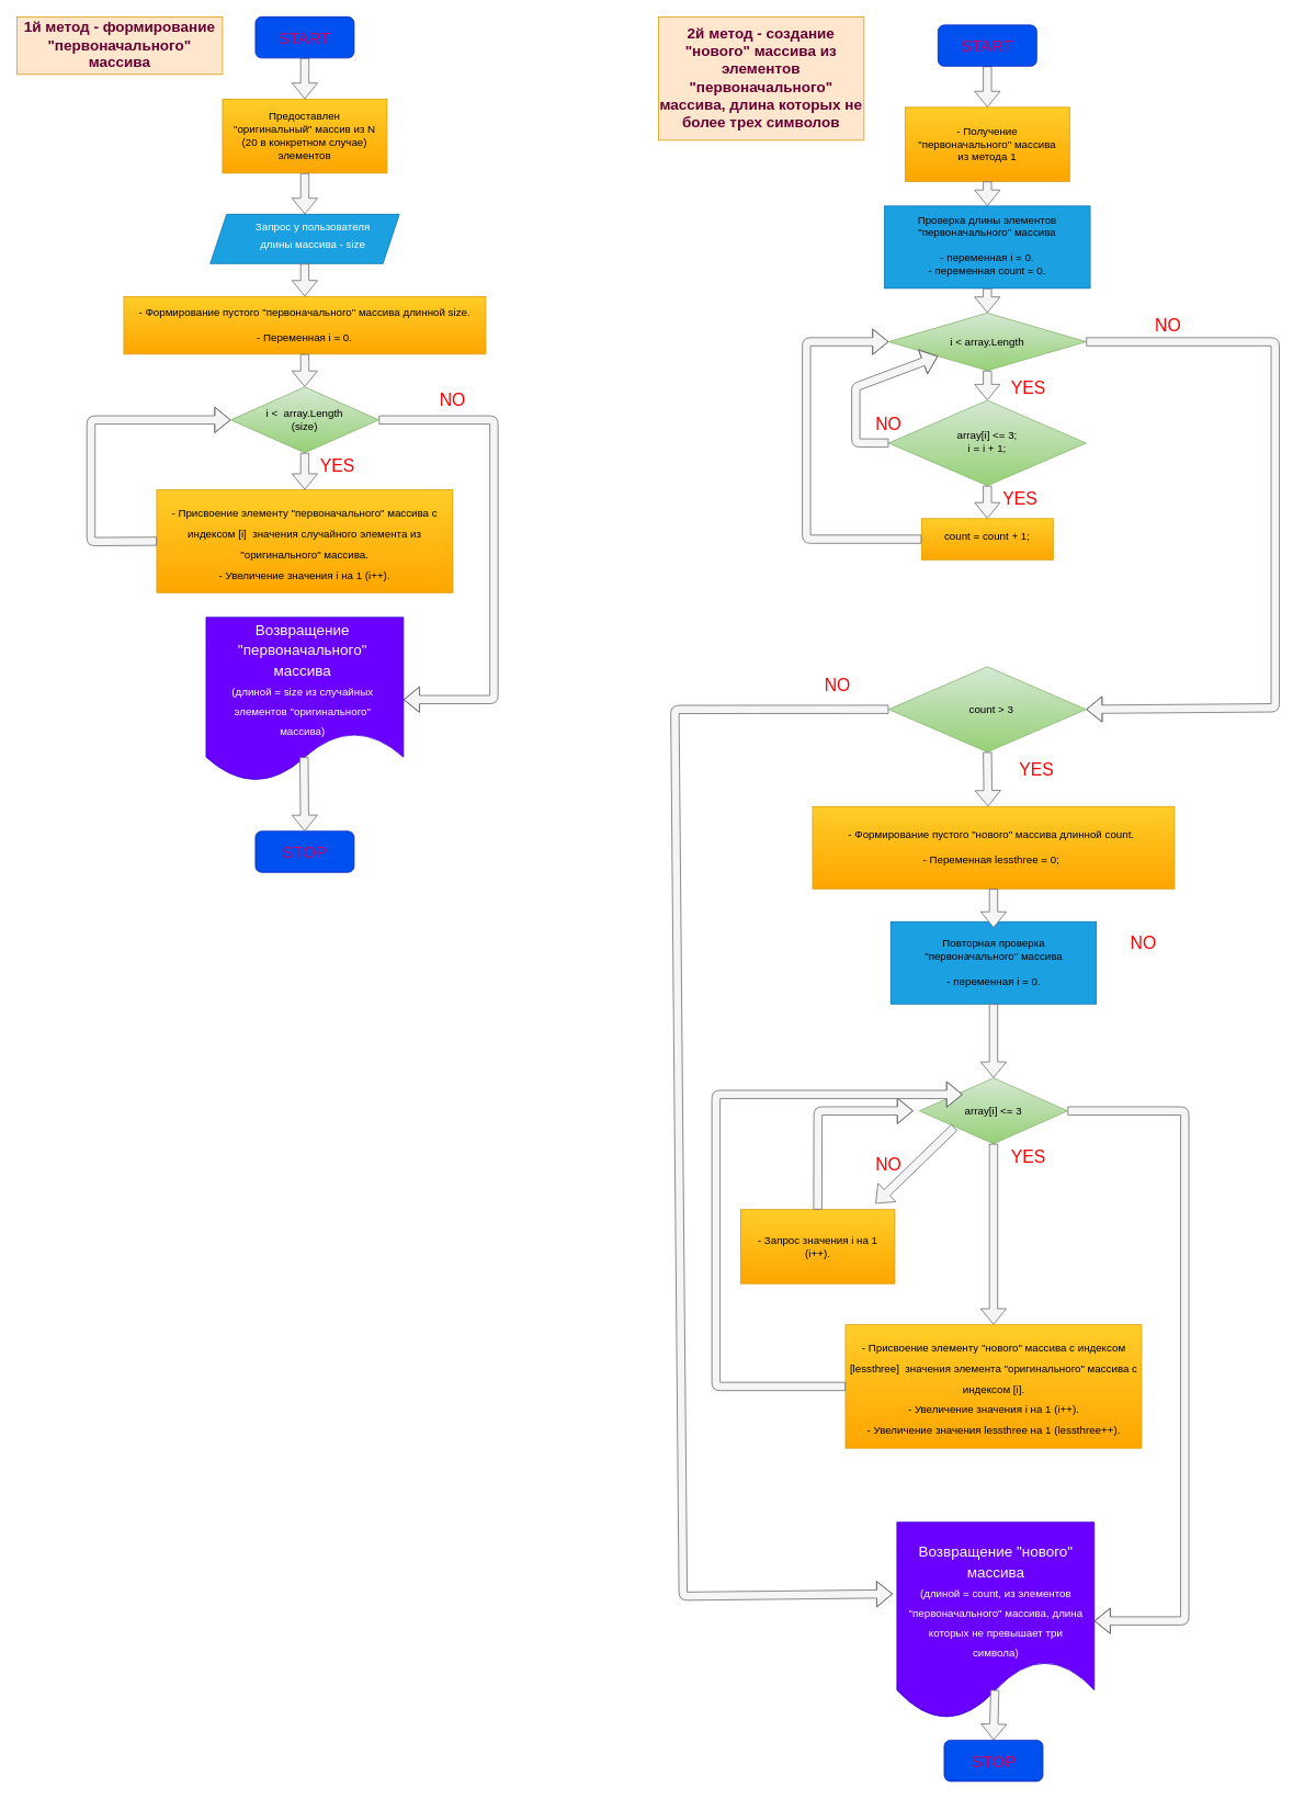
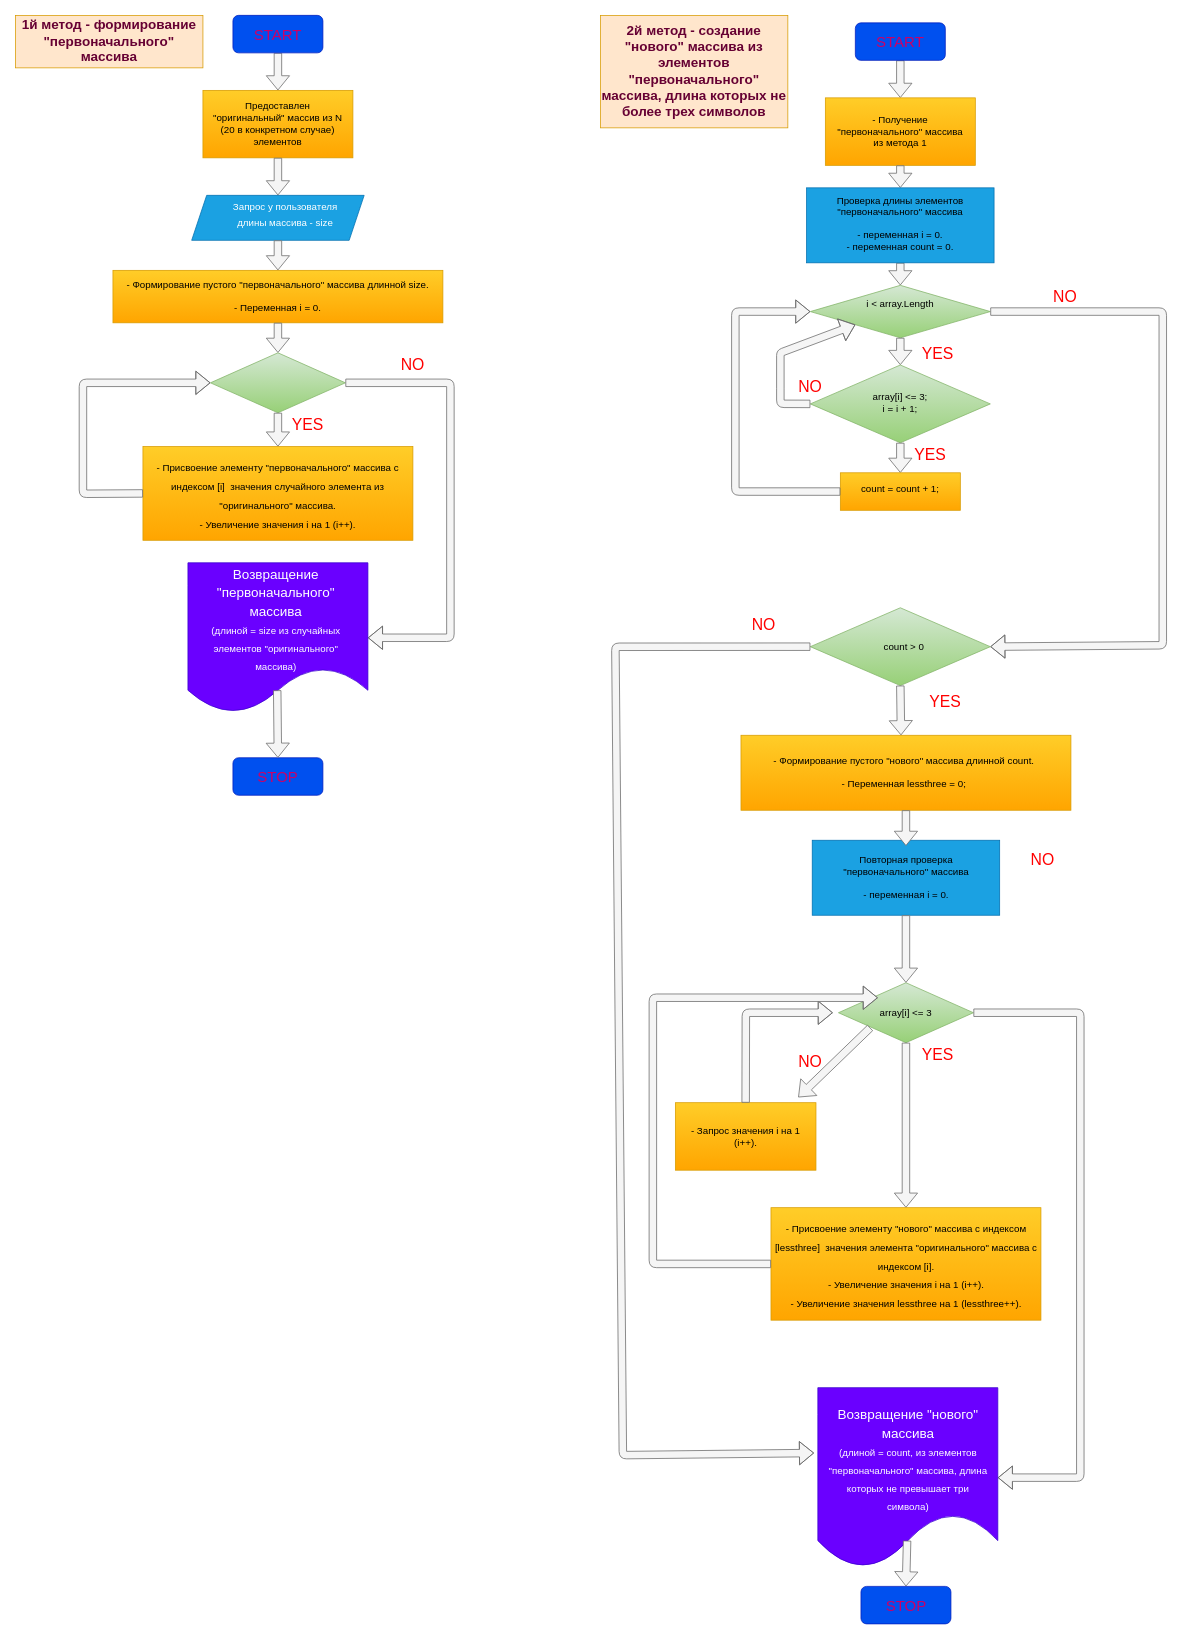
- <mxCell id="52" value="i &amp;lt; array.Length" style="text;html=1;strokeColor=none;fillColor=none;align=center;verticalAlign=middle;whiteSpace=wrap;rounded=0;fontSize=13;fontColor=#000000;" vertex="1" parent="1"><mxGeometry x="1140" y="400" width="120" height="30" as="geometry" /></mxCell>
+ <mxCell id="52" value="i &amp;lt; array.Length" style="text;html=1;strokeColor=none;fillColor=none;align=center;verticalAlign=middle;whiteSpace=wrap;rounded=0;fontSize=13;fontColor=#000000;" vertex="1" parent="1"><mxGeometry x="1140" y="390" width="120" height="30" as="geometry" /></mxCell>
- <mxCell id="14" value="i &amp;lt;&amp;nbsp; array.Length (size)" style="text;html=1;strokeColor=none;fillColor=none;align=center;verticalAlign=middle;whiteSpace=wrap;rounded=0;fontSize=13;fontColor=#000000;" vertex="1" parent="1"><mxGeometry x="310" y="486.25" width="120" height="47.5" as="geometry" /></mxCell>
- <mxCell id="67" value="count &amp;gt; 3" style="text;html=1;strokeColor=none;fillColor=none;align=center;verticalAlign=middle;whiteSpace=wrap;rounded=0;fontSize=13;fontColor=#000000;" vertex="1" parent="1"><mxGeometry x="1140" y="846.88" width="130" height="30" as="geometry" /></mxCell>
+ <mxCell id="67" value="count &amp;gt; 0" style="text;html=1;strokeColor=none;fillColor=none;align=center;verticalAlign=middle;whiteSpace=wrap;rounded=0;fontSize=13;fontColor=#000000;" vertex="1" parent="1"><mxGeometry x="1140" y="846.88" width="130" height="30" as="geometry" /></mxCell>
